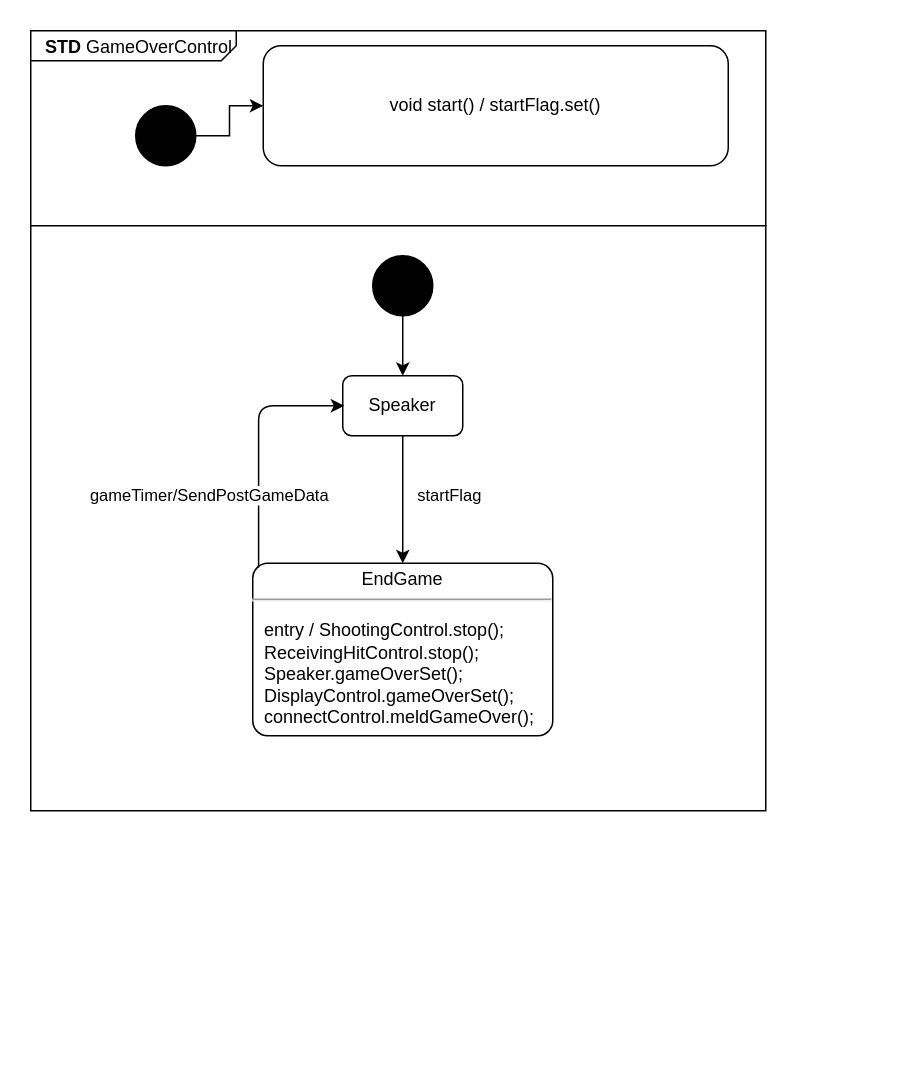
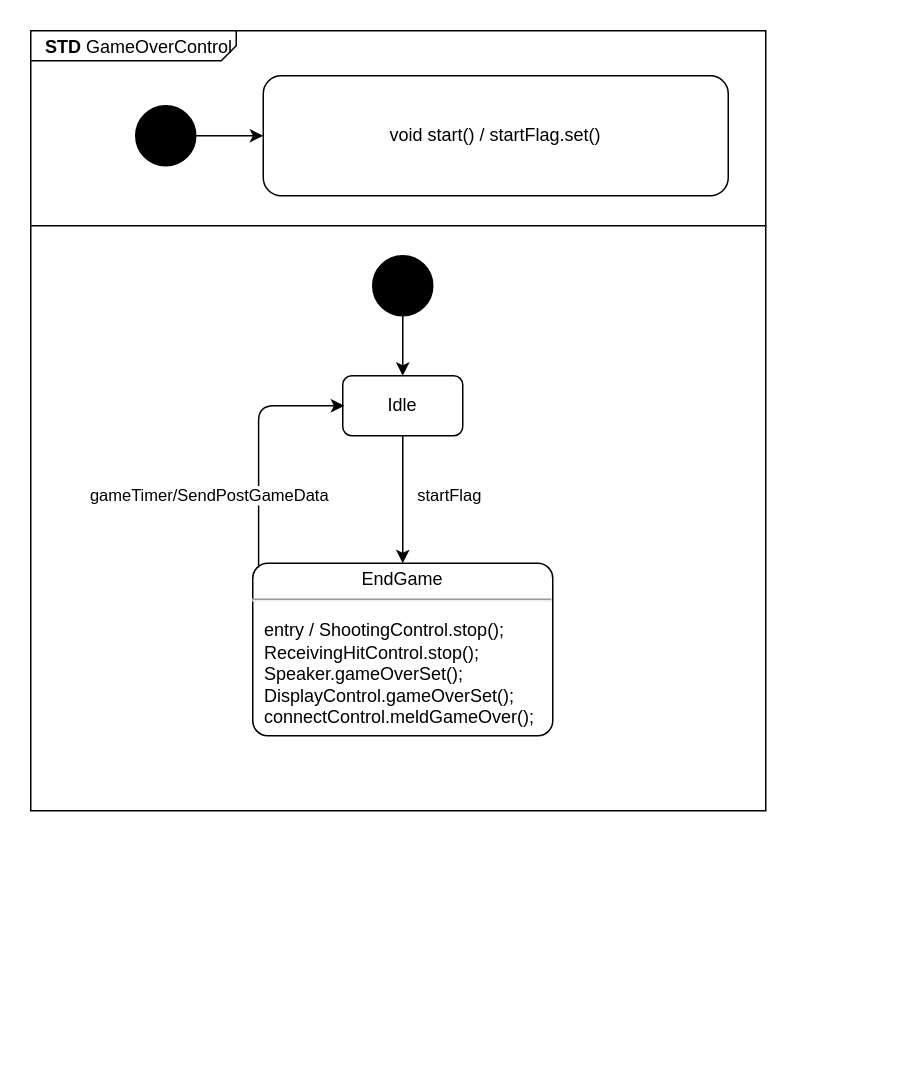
- <mxCell id="5" value="void start() / startFlag.set()" style="rounded=1;whiteSpace=wrap;html=1;" parent="2" vertex="1"><mxGeometry x="155" y="10" width="310" height="80" as="geometry" /></mxCell>
+ <mxCell id="5" value="void start() / startFlag.set()" style="rounded=1;whiteSpace=wrap;html=1;" parent="2" vertex="1"><mxGeometry x="155" y="30" width="310" height="80" as="geometry" /></mxCell>
- <mxCell id="13" value="Speaker" style="shape=rect;rounded=1;html=1;whiteSpace=wrap;align=center;" parent="1" vertex="1"><mxGeometry x="228" y="250" width="80" height="40" as="geometry" /></mxCell>
+ <mxCell id="13" value="Idle" style="shape=rect;rounded=1;html=1;whiteSpace=wrap;align=center;" parent="1" vertex="1"><mxGeometry x="228" y="250" width="80" height="40" as="geometry" /></mxCell>
